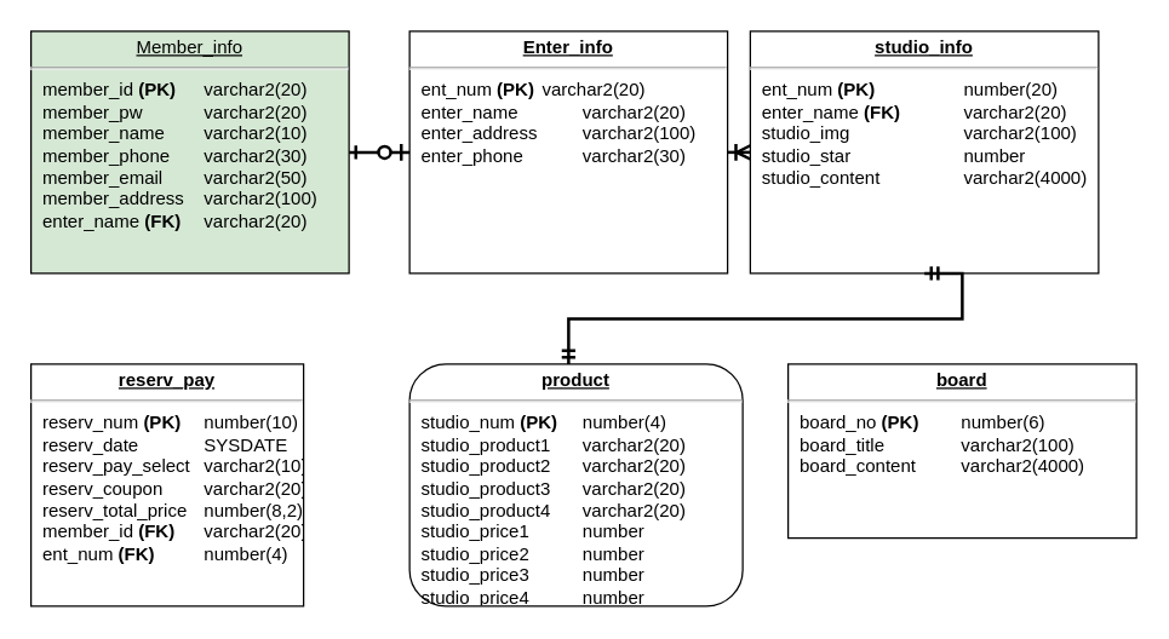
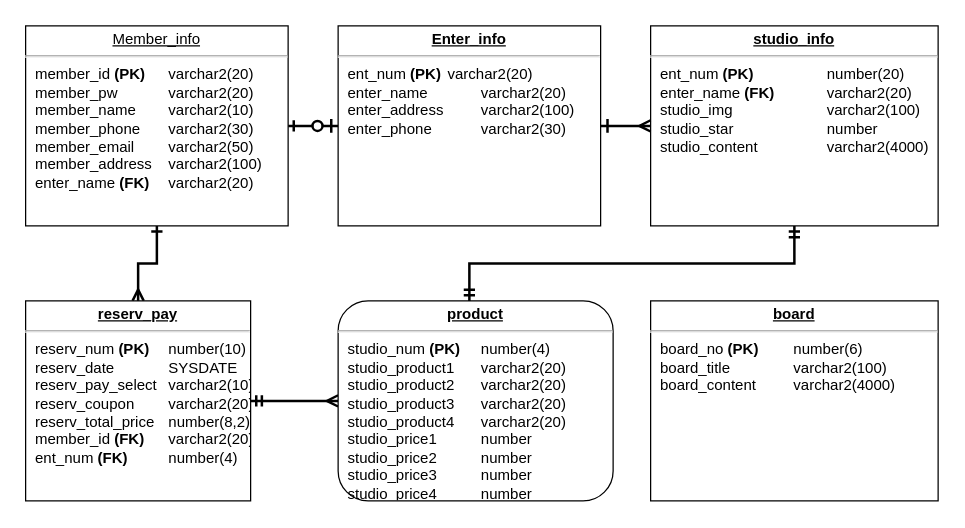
- <mxCell id="4" value="&lt;p style=&quot;margin: 0px ; margin-top: 4px ; text-align: center ; text-decoration: underline&quot;&gt;Member_info&lt;/p&gt;&lt;hr&gt;&lt;p style=&quot;margin: 0px ; margin-left: 8px&quot;&gt;member_id &lt;b&gt;(PK)&lt;/b&gt; &lt;span style=&quot;white-space: pre&quot;&gt;&#09;&lt;/span&gt;varchar2(20)&lt;br&gt;member_pw &lt;span style=&quot;white-space: pre&quot;&gt;&#09;&lt;/span&gt;&lt;span style=&quot;white-space: pre&quot;&gt;&#09;&lt;/span&gt;varchar2(20)&lt;br&gt;member_name &lt;span style=&quot;white-space: pre&quot;&gt;&#09;&lt;/span&gt;varchar2(10)&lt;/p&gt;&lt;p style=&quot;margin: 0px ; margin-left: 8px&quot;&gt;member_phone&lt;span style=&quot;white-space: pre&quot;&gt;&#09;&lt;/span&gt;varchar2(30)&lt;br&gt;&lt;/p&gt;&lt;p style=&quot;margin: 0px ; margin-left: 8px&quot;&gt;member_email &lt;span style=&quot;white-space: pre&quot;&gt;&#09;&lt;/span&gt;varchar2(50)&lt;br&gt;&lt;/p&gt;&lt;p style=&quot;margin: 0px ; margin-left: 8px&quot;&gt;member_address &lt;span style=&quot;white-space: pre&quot;&gt;&#09;&lt;/span&gt;varchar2(100)&lt;/p&gt;&lt;p style=&quot;margin: 0px ; margin-left: 8px&quot;&gt;enter_name &lt;b&gt;(FK)&lt;/b&gt; &lt;span style=&quot;white-space: pre&quot;&gt;&#09;&lt;/span&gt;varchar2(20)&lt;/p&gt;" style="verticalAlign=top;align=left;overflow=fill;fontSize=12;fontFamily=Helvetica;html=1;rounded=0;shadow=0;comic=0;labelBackgroundColor=none;strokeWidth=1;fillColor=#d5e8d4;" parent="1" vertex="1"><mxGeometry x="20" y="20" width="210" height="160" as="geometry" /></mxCell>
+ <mxCell id="4" value="&lt;p style=&quot;margin: 0px ; margin-top: 4px ; text-align: center ; text-decoration: underline&quot;&gt;Member_info&lt;/p&gt;&lt;hr&gt;&lt;p style=&quot;margin: 0px ; margin-left: 8px&quot;&gt;member_id &lt;b&gt;(PK)&lt;/b&gt; &lt;span style=&quot;white-space: pre&quot;&gt;&#09;&lt;/span&gt;varchar2(20)&lt;br&gt;member_pw &lt;span style=&quot;white-space: pre&quot;&gt;&#09;&lt;/span&gt;&lt;span style=&quot;white-space: pre&quot;&gt;&#09;&lt;/span&gt;varchar2(20)&lt;br&gt;member_name &lt;span style=&quot;white-space: pre&quot;&gt;&#09;&lt;/span&gt;varchar2(10)&lt;/p&gt;&lt;p style=&quot;margin: 0px ; margin-left: 8px&quot;&gt;member_phone&lt;span style=&quot;white-space: pre&quot;&gt;&#09;&lt;/span&gt;varchar2(30)&lt;br&gt;&lt;/p&gt;&lt;p style=&quot;margin: 0px ; margin-left: 8px&quot;&gt;member_email &lt;span style=&quot;white-space: pre&quot;&gt;&#09;&lt;/span&gt;varchar2(50)&lt;br&gt;&lt;/p&gt;&lt;p style=&quot;margin: 0px ; margin-left: 8px&quot;&gt;member_address &lt;span style=&quot;white-space: pre&quot;&gt;&#09;&lt;/span&gt;varchar2(100)&lt;/p&gt;&lt;p style=&quot;margin: 0px ; margin-left: 8px&quot;&gt;enter_name &lt;b&gt;(FK)&lt;/b&gt; &lt;span style=&quot;white-space: pre&quot;&gt;&#09;&lt;/span&gt;varchar2(20)&lt;/p&gt;" style="verticalAlign=top;align=left;overflow=fill;fontSize=12;fontFamily=Helvetica;html=1;rounded=0;shadow=0;comic=0;labelBackgroundColor=none;strokeWidth=1" parent="1" vertex="1"><mxGeometry x="20" y="20" width="210" height="160" as="geometry" /></mxCell>
- <mxCell id="5" value="&lt;p style=&quot;margin: 0px ; margin-top: 4px ; text-align: center ; text-decoration: underline&quot;&gt;&lt;b&gt;studio_info&lt;/b&gt;&lt;/p&gt;&lt;hr&gt;&lt;p style=&quot;margin: 0px ; margin-left: 8px&quot;&gt;ent_num&amp;nbsp;&lt;b&gt;(PK)&lt;span style=&quot;white-space: pre&quot;&gt;&#09;&lt;/span&gt;&lt;/b&gt;&lt;span style=&quot;white-space: pre&quot;&gt;&lt;span style=&quot;white-space: pre&quot;&gt;&#09;&lt;span style=&quot;white-space: pre&quot;&gt;&#09;&lt;/span&gt;&lt;/span&gt;&lt;/span&gt;number(20)&lt;/p&gt;&lt;p style=&quot;margin: 0px ; margin-left: 8px&quot;&gt;enter_name &lt;b&gt;(FK)&lt;/b&gt; &lt;span style=&quot;white-space: pre&quot;&gt;&#09;&lt;/span&gt;&lt;span style=&quot;white-space: pre&quot;&gt;&#09;&lt;/span&gt;varchar2(20)&lt;/p&gt;&lt;p style=&quot;margin: 0px ; margin-left: 8px&quot;&gt;studio_img&lt;span style=&quot;white-space: pre&quot;&gt;&#09;&lt;/span&gt;&lt;span style=&quot;white-space: pre&quot;&gt;&#09;&lt;/span&gt;&lt;span style=&quot;white-space: pre&quot;&gt;&#09;&lt;/span&gt;varchar2(100)&lt;/p&gt;&lt;p style=&quot;margin: 0px ; margin-left: 8px&quot;&gt;studio_star&lt;span style=&quot;white-space: pre&quot;&gt;&#09;&lt;/span&gt;&lt;span style=&quot;white-space: pre&quot;&gt;&#09;&lt;/span&gt;&lt;span style=&quot;white-space: pre&quot;&gt;&#09;&lt;/span&gt;number&lt;/p&gt;&lt;p style=&quot;margin: 0px ; margin-left: 8px&quot;&gt;studio_content &lt;span style=&quot;white-space: pre&quot;&gt;&#09;&lt;/span&gt;&lt;span style=&quot;white-space: pre&quot;&gt;&#09;&lt;/span&gt;varchar2(4000)&lt;/p&gt;" style="verticalAlign=top;align=left;overflow=fill;fontSize=12;fontFamily=Helvetica;html=1;rounded=0;shadow=0;comic=0;labelBackgroundColor=none;strokeWidth=1" parent="1" vertex="1"><mxGeometry x="495" y="20" width="230" height="160" as="geometry" /></mxCell>
+ <mxCell id="5" value="&lt;p style=&quot;margin: 0px ; margin-top: 4px ; text-align: center ; text-decoration: underline&quot;&gt;&lt;b&gt;studio_info&lt;/b&gt;&lt;/p&gt;&lt;hr&gt;&lt;p style=&quot;margin: 0px ; margin-left: 8px&quot;&gt;ent_num&amp;nbsp;&lt;b&gt;(PK)&lt;span style=&quot;white-space: pre&quot;&gt;&#09;&lt;/span&gt;&lt;/b&gt;&lt;span style=&quot;white-space: pre&quot;&gt;&lt;span style=&quot;white-space: pre&quot;&gt;&#09;&lt;span style=&quot;white-space: pre&quot;&gt;&#09;&lt;/span&gt;&lt;/span&gt;&lt;/span&gt;number(20)&lt;/p&gt;&lt;p style=&quot;margin: 0px ; margin-left: 8px&quot;&gt;enter_name &lt;b&gt;(FK)&lt;/b&gt; &lt;span style=&quot;white-space: pre&quot;&gt;&#09;&lt;/span&gt;&lt;span style=&quot;white-space: pre&quot;&gt;&#09;&lt;/span&gt;varchar2(20)&lt;/p&gt;&lt;p style=&quot;margin: 0px ; margin-left: 8px&quot;&gt;studio_img&lt;span style=&quot;white-space: pre&quot;&gt;&#09;&lt;/span&gt;&lt;span style=&quot;white-space: pre&quot;&gt;&#09;&lt;/span&gt;&lt;span style=&quot;white-space: pre&quot;&gt;&#09;&lt;/span&gt;varchar2(100)&lt;/p&gt;&lt;p style=&quot;margin: 0px ; margin-left: 8px&quot;&gt;studio_star&lt;span style=&quot;white-space: pre&quot;&gt;&#09;&lt;/span&gt;&lt;span style=&quot;white-space: pre&quot;&gt;&#09;&lt;/span&gt;&lt;span style=&quot;white-space: pre&quot;&gt;&#09;&lt;/span&gt;number&lt;/p&gt;&lt;p style=&quot;margin: 0px ; margin-left: 8px&quot;&gt;studio_content &lt;span style=&quot;white-space: pre&quot;&gt;&#09;&lt;/span&gt;&lt;span style=&quot;white-space: pre&quot;&gt;&#09;&lt;/span&gt;varchar2(4000)&lt;/p&gt;" style="verticalAlign=top;align=left;overflow=fill;fontSize=12;fontFamily=Helvetica;html=1;rounded=0;shadow=0;comic=0;labelBackgroundColor=none;strokeWidth=1" parent="1" vertex="1"><mxGeometry x="520" y="20" width="230" height="160" as="geometry" /></mxCell>
+ <mxCell id="6" style="edgeStyle=orthogonalEdgeStyle;rounded=0;orthogonalLoop=1;jettySize=auto;html=1;entryX=0.5;entryY=1;entryDx=0;entryDy=0;endArrow=ERone;endFill=0;startArrow=ERmany;startFill=0;strokeWidth=2;" parent="1" source="8" target="4" edge="1"><mxGeometry relative="1" as="geometry" /></mxCell>
- <mxCell id="9" value="&lt;p style=&quot;margin: 0px ; margin-top: 4px ; text-align: center ; text-decoration: underline&quot;&gt;&lt;b&gt;board&lt;/b&gt;&lt;/p&gt;&lt;hr&gt;&lt;p style=&quot;margin: 0px ; margin-left: 8px&quot;&gt;board_no &lt;b&gt;(PK)&lt;span style=&quot;white-space: pre&quot;&gt;&#09;&lt;/span&gt;&lt;/b&gt;number(6)&lt;br&gt;&lt;/p&gt;&lt;p style=&quot;margin: 0px ; margin-left: 8px&quot;&gt;board_title &lt;span style=&quot;white-space: pre&quot;&gt;&#09;&lt;/span&gt;&lt;span style=&quot;white-space: pre&quot;&gt;&#09;&lt;/span&gt;varchar2(100)&lt;br&gt;board_content &lt;span style=&quot;white-space: pre&quot;&gt;&#09;&lt;/span&gt;varchar2(4000)&lt;/p&gt;" style="verticalAlign=top;align=left;overflow=fill;fontSize=12;fontFamily=Helvetica;html=1;rounded=0;shadow=0;comic=0;labelBackgroundColor=none;strokeWidth=1" parent="1" vertex="1"><mxGeometry x="520" y="240" width="230" height="115" as="geometry" /></mxCell>
+ <mxCell id="9" value="&lt;p style=&quot;margin: 0px ; margin-top: 4px ; text-align: center ; text-decoration: underline&quot;&gt;&lt;b&gt;board&lt;/b&gt;&lt;/p&gt;&lt;hr&gt;&lt;p style=&quot;margin: 0px ; margin-left: 8px&quot;&gt;board_no &lt;b&gt;(PK)&lt;span style=&quot;white-space: pre&quot;&gt;&#09;&lt;/span&gt;&lt;/b&gt;number(6)&lt;br&gt;&lt;/p&gt;&lt;p style=&quot;margin: 0px ; margin-left: 8px&quot;&gt;board_title &lt;span style=&quot;white-space: pre&quot;&gt;&#09;&lt;/span&gt;&lt;span style=&quot;white-space: pre&quot;&gt;&#09;&lt;/span&gt;varchar2(100)&lt;br&gt;board_content &lt;span style=&quot;white-space: pre&quot;&gt;&#09;&lt;/span&gt;varchar2(4000)&lt;/p&gt;" style="verticalAlign=top;align=left;overflow=fill;fontSize=12;fontFamily=Helvetica;html=1;rounded=0;shadow=0;comic=0;labelBackgroundColor=none;strokeWidth=1" parent="1" vertex="1"><mxGeometry x="520" y="240" width="230" height="160" as="geometry" /></mxCell>
+ <mxCell id="7" style="edgeStyle=orthogonalEdgeStyle;rounded=0;orthogonalLoop=1;jettySize=auto;html=1;entryX=0;entryY=0.5;entryDx=0;entryDy=0;startArrow=ERmandOne;startFill=0;endArrow=ERmany;endFill=0;strokeWidth=2;" parent="1" source="8" target="11" edge="1"><mxGeometry relative="1" as="geometry" /></mxCell>
